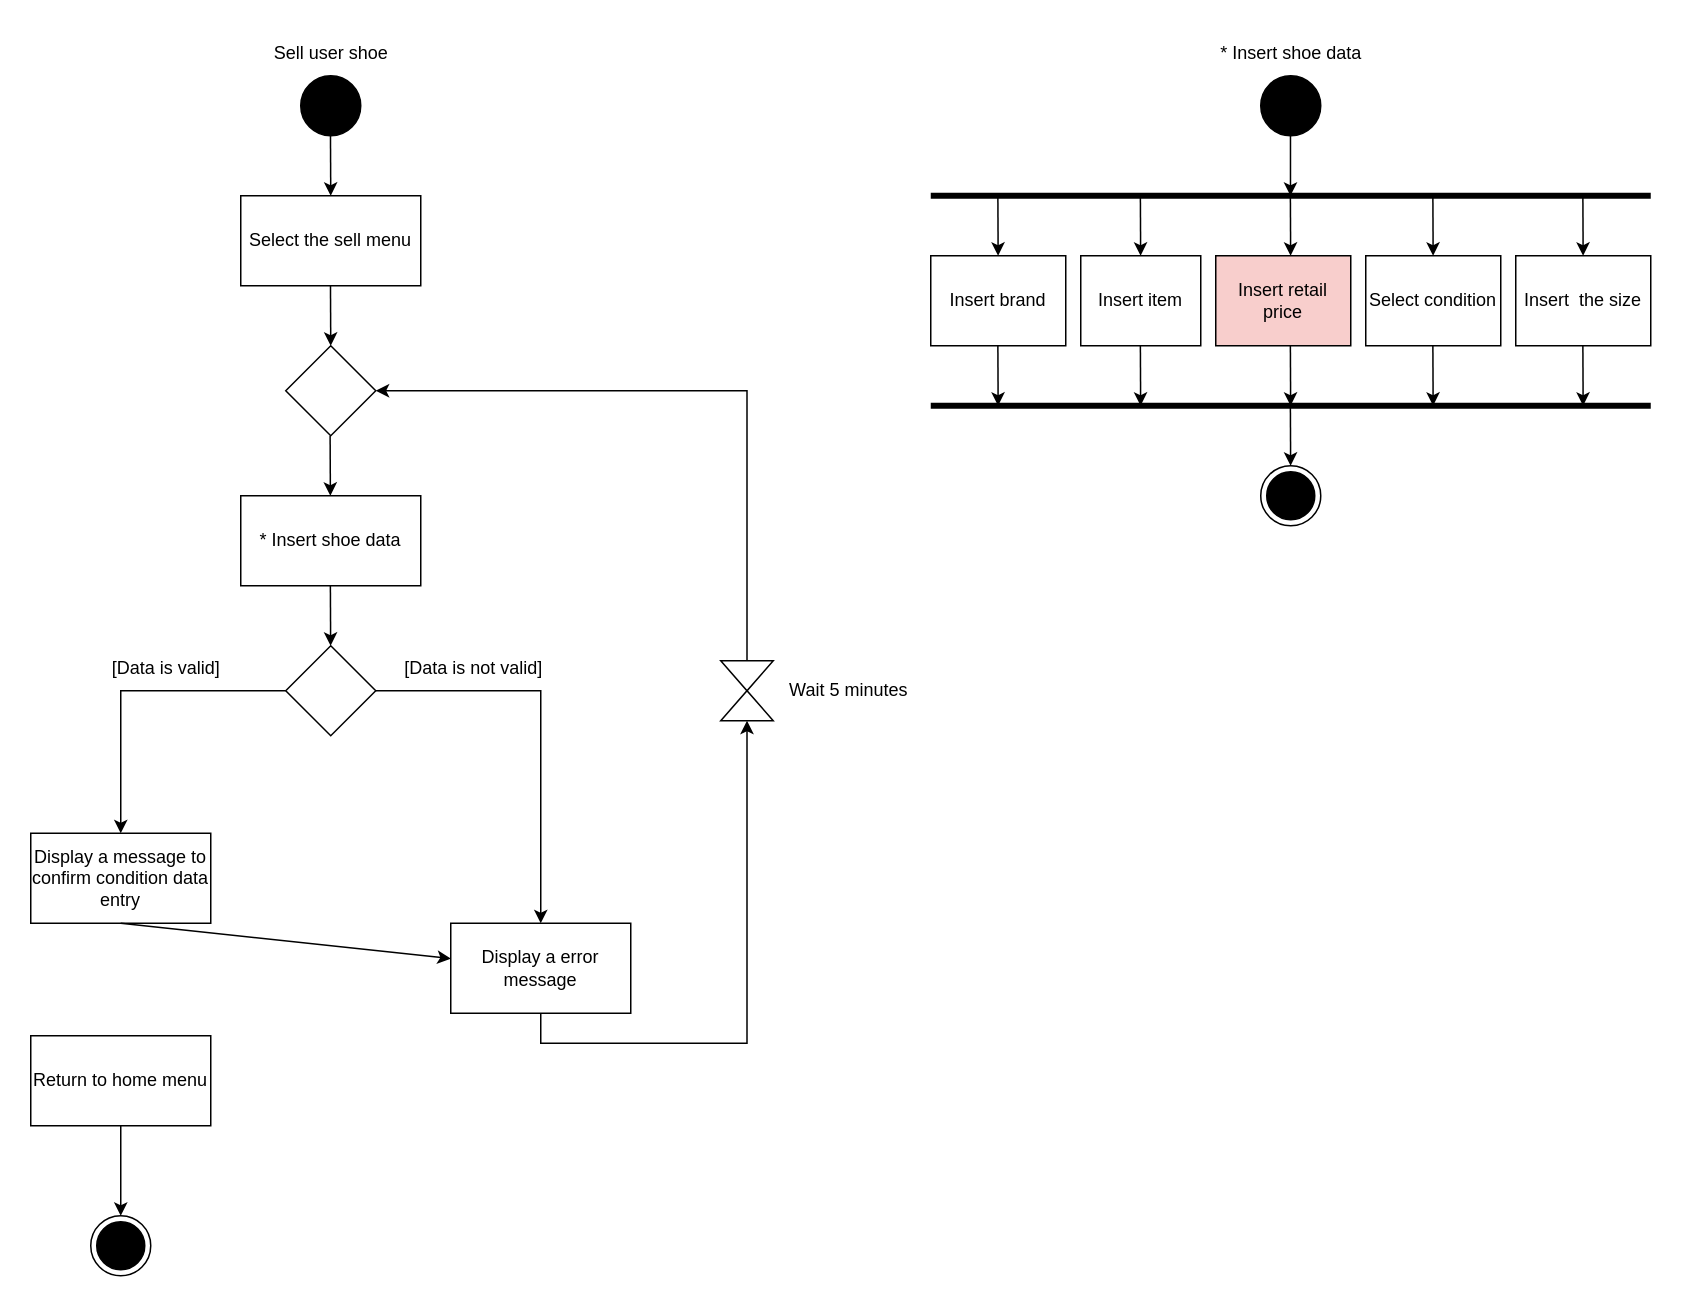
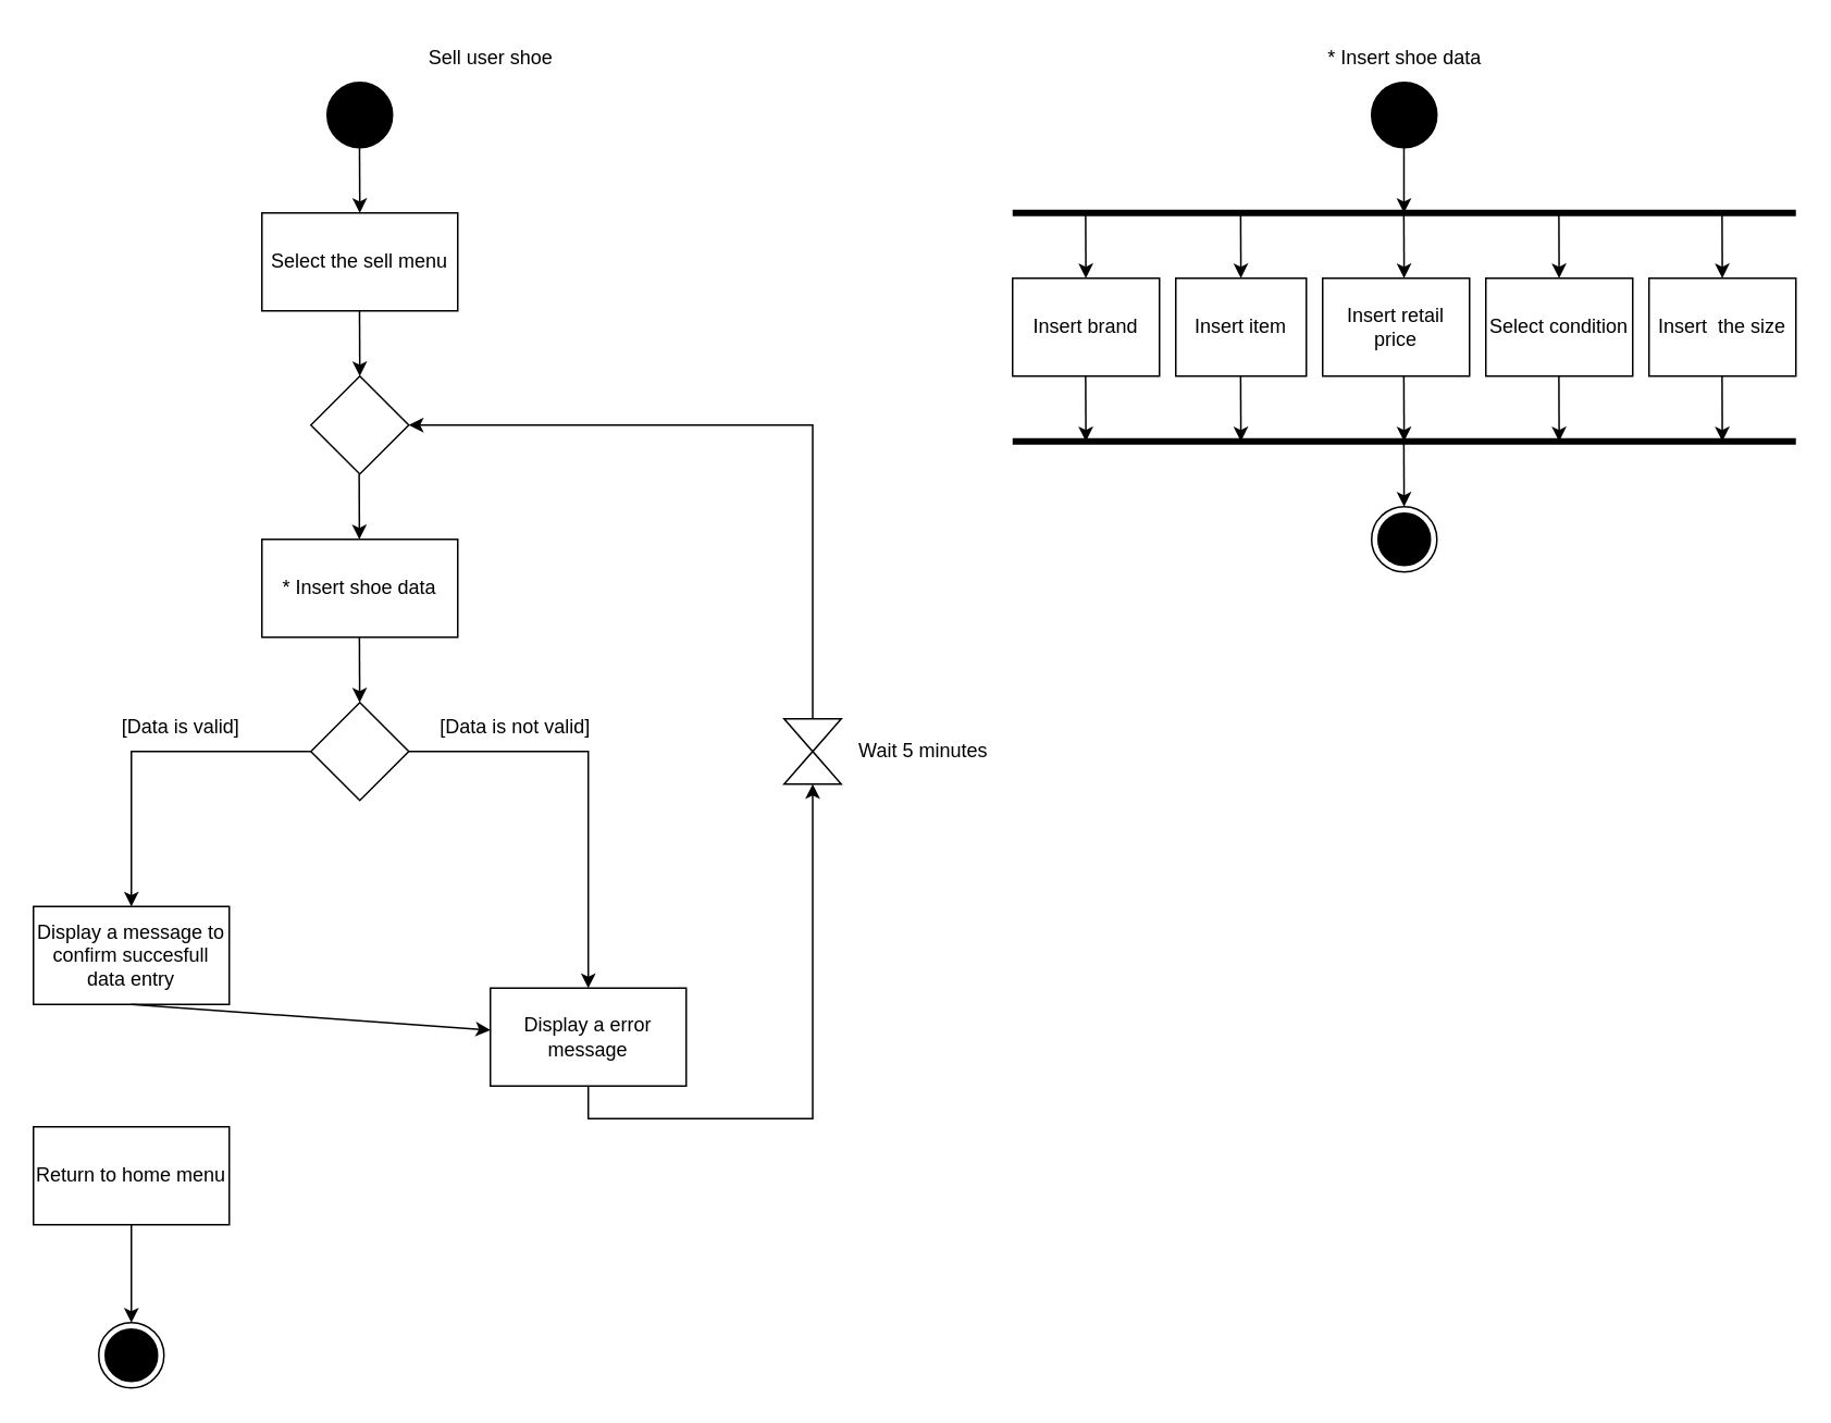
- <mxCell id="3" value="Sell user shoe" style="text;html=1;align=center;verticalAlign=middle;resizable=0;points=[];autosize=1;strokeColor=none;fillColor=none;" parent="1" vertex="1"><mxGeometry x="170" y="20" width="100" height="30" as="geometry" /></mxCell>
+ <mxCell id="3" value="Sell user shoe" style="text;html=1;align=center;verticalAlign=middle;resizable=0;points=[];autosize=1;strokeColor=none;fillColor=none;" parent="1" vertex="1"><mxGeometry x="250" y="20" width="100" height="30" as="geometry" /></mxCell>
- <mxCell id="12" value="Insert retail price" style="rounded=0;whiteSpace=wrap;html=1;fillColor=#f8cecc;" parent="1" vertex="1"><mxGeometry x="810" y="170" width="90" height="60" as="geometry" /></mxCell>
+ <mxCell id="12" value="Insert retail price" style="rounded=0;whiteSpace=wrap;html=1;" parent="1" vertex="1"><mxGeometry x="810" y="170" width="90" height="60" as="geometry" /></mxCell>
- <mxCell id="42" value="Display a message to confirm condition data entry" style="rounded=0;whiteSpace=wrap;html=1;" parent="1" vertex="1"><mxGeometry x="20" y="555" width="120" height="60" as="geometry" /></mxCell>
+ <mxCell id="42" value="Display a message to confirm succesfull data entry" style="rounded=0;whiteSpace=wrap;html=1;" parent="1" vertex="1"><mxGeometry x="20" y="555" width="120" height="60" as="geometry" /></mxCell>
- <mxCell id="38" value="Display a error message" style="rounded=0;whiteSpace=wrap;html=1;" parent="1" vertex="1"><mxGeometry x="300" y="615" width="120" height="60" as="geometry" /></mxCell>
+ <mxCell id="38" value="Display a error message" style="rounded=0;whiteSpace=wrap;html=1;" parent="1" vertex="1"><mxGeometry x="300" y="605" width="120" height="60" as="geometry" /></mxCell>
